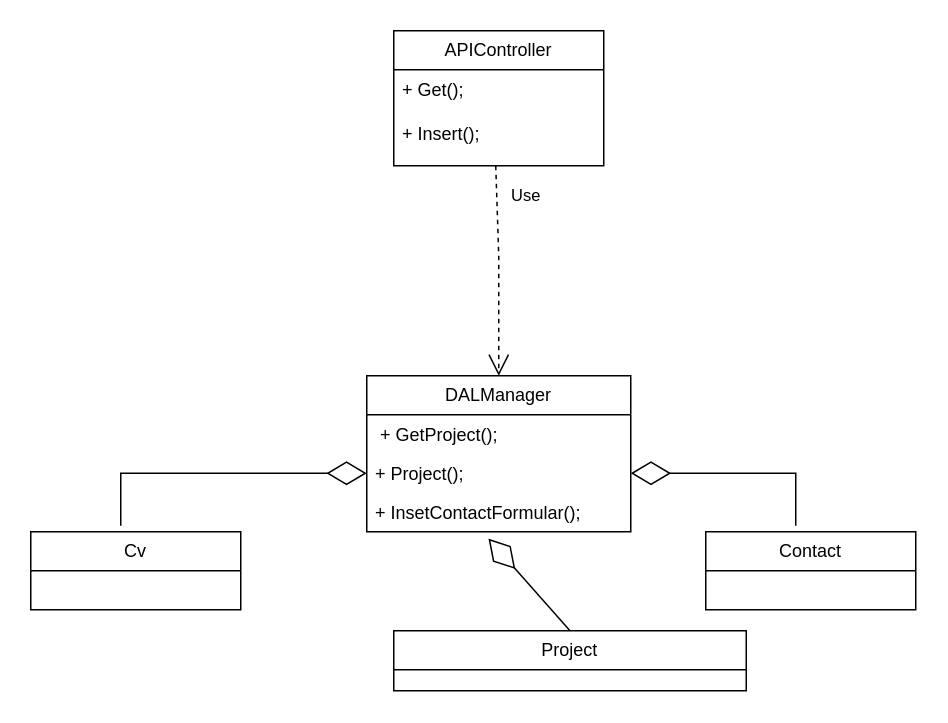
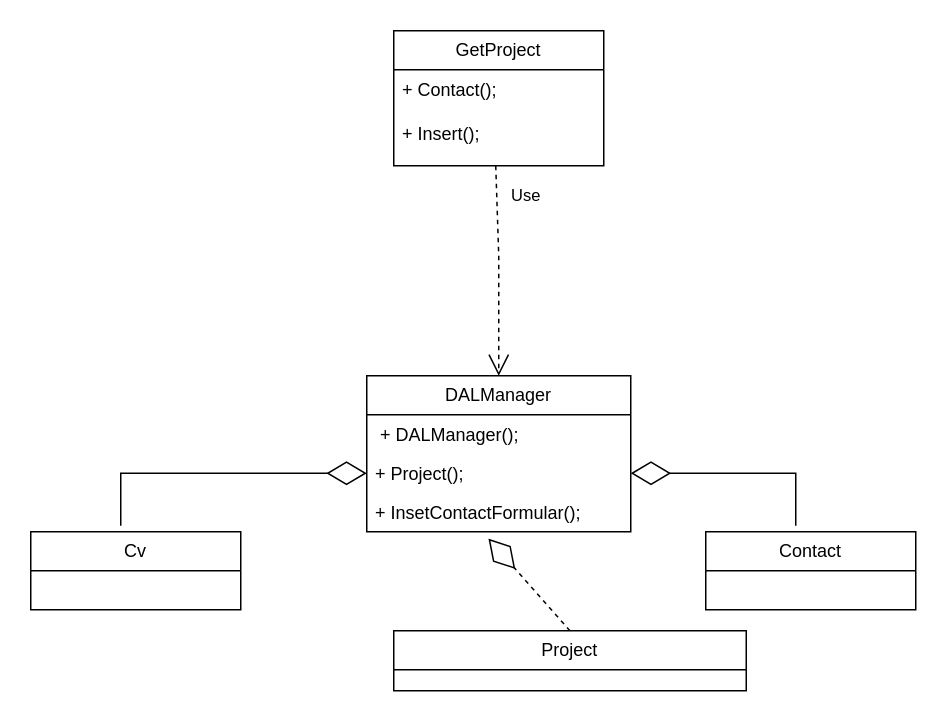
- <mxCell id="2" value="APIController" style="swimlane;fontStyle=0;childLayout=stackLayout;horizontal=1;startSize=26;fillColor=none;horizontalStack=0;resizeParent=1;resizeParentMax=0;resizeLast=0;collapsible=1;marginBottom=0;whiteSpace=wrap;html=1;" vertex="1" parent="1"><mxGeometry x="262" y="20" width="140" height="90" as="geometry" /></mxCell>
+ <mxCell id="2" value="GetProject" style="swimlane;fontStyle=0;childLayout=stackLayout;horizontal=1;startSize=26;fillColor=none;horizontalStack=0;resizeParent=1;resizeParentMax=0;resizeLast=0;collapsible=1;marginBottom=0;whiteSpace=wrap;html=1;" vertex="1" parent="1"><mxGeometry x="262" y="20" width="140" height="90" as="geometry" /></mxCell>
- <mxCell id="3" value="+ Get();&lt;br&gt;&lt;br&gt;+ Insert();" style="text;strokeColor=none;fillColor=none;align=left;verticalAlign=top;spacingLeft=4;spacingRight=4;overflow=hidden;rotatable=0;points=[[0,0.5],[1,0.5]];portConstraint=eastwest;whiteSpace=wrap;html=1;" vertex="1" parent="2"><mxGeometry y="26" width="140" height="64" as="geometry" /></mxCell>
+ <mxCell id="3" value="+ Contact();&lt;br&gt;&lt;br&gt;+ Insert();" style="text;strokeColor=none;fillColor=none;align=left;verticalAlign=top;spacingLeft=4;spacingRight=4;overflow=hidden;rotatable=0;points=[[0,0.5],[1,0.5]];portConstraint=eastwest;whiteSpace=wrap;html=1;" vertex="1" parent="2"><mxGeometry y="26" width="140" height="64" as="geometry" /></mxCell>
- <mxCell id="5" value="&amp;nbsp;+ GetProject();" style="text;strokeColor=none;fillColor=none;align=left;verticalAlign=top;spacingLeft=4;spacingRight=4;overflow=hidden;rotatable=0;points=[[0,0.5],[1,0.5]];portConstraint=eastwest;whiteSpace=wrap;html=1;" vertex="1" parent="4"><mxGeometry y="26" width="176" height="26" as="geometry" /></mxCell>
+ <mxCell id="5" value="&amp;nbsp;+ DALManager();" style="text;strokeColor=none;fillColor=none;align=left;verticalAlign=top;spacingLeft=4;spacingRight=4;overflow=hidden;rotatable=0;points=[[0,0.5],[1,0.5]];portConstraint=eastwest;whiteSpace=wrap;html=1;" vertex="1" parent="4"><mxGeometry y="26" width="176" height="26" as="geometry" /></mxCell>
- <mxCell id="13" value="" style="endArrow=diamondThin;endFill=0;endSize=24;html=1;rounded=0;entryX=0.461;entryY=1.177;entryDx=0;entryDy=0;entryPerimeter=0;exitX=0.5;exitY=0;exitDx=0;exitDy=0;" edge="1" parent="1" source="10" target="7"><mxGeometry width="160" relative="1" as="geometry"><mxPoint x="320" y="420" as="sourcePoint" /><mxPoint x="480" y="420" as="targetPoint" /></mxGeometry></mxCell>
+ <mxCell id="13" value="" style="endArrow=diamondThin;endFill=0;endSize=24;html=1;rounded=0;entryX=0.461;entryY=1.177;entryDx=0;entryDy=0;entryPerimeter=0;exitX=0.5;exitY=0;exitDx=0;exitDy=0;dashed=1;" edge="1" parent="1" source="10" target="7"><mxGeometry width="160" relative="1" as="geometry"><mxPoint x="320" y="420" as="sourcePoint" /><mxPoint x="480" y="420" as="targetPoint" /></mxGeometry></mxCell>
